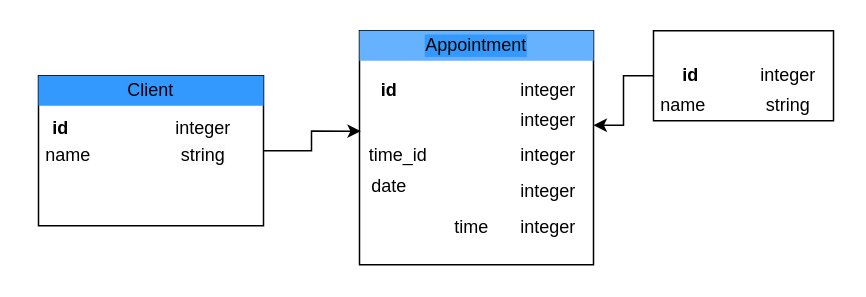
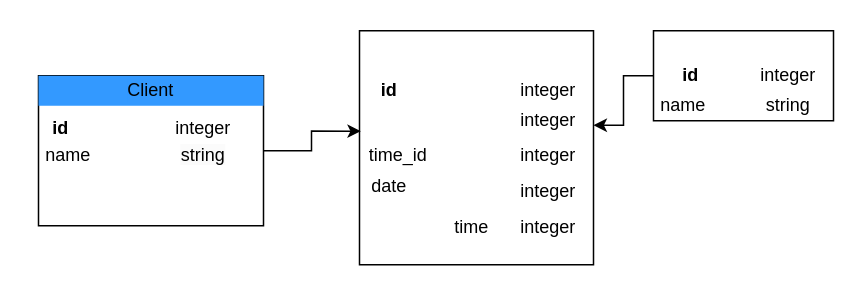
- <mxCell id="9" value="Appointment" style="text;html=1;strokeColor=none;fillColor=#66B2FF;align=center;verticalAlign=middle;whiteSpace=wrap;rounded=0;labelBackgroundColor=#3399FF;" parent="1" vertex="1"><mxGeometry x="239" y="20" width="156" height="20" as="geometry" /></mxCell>
